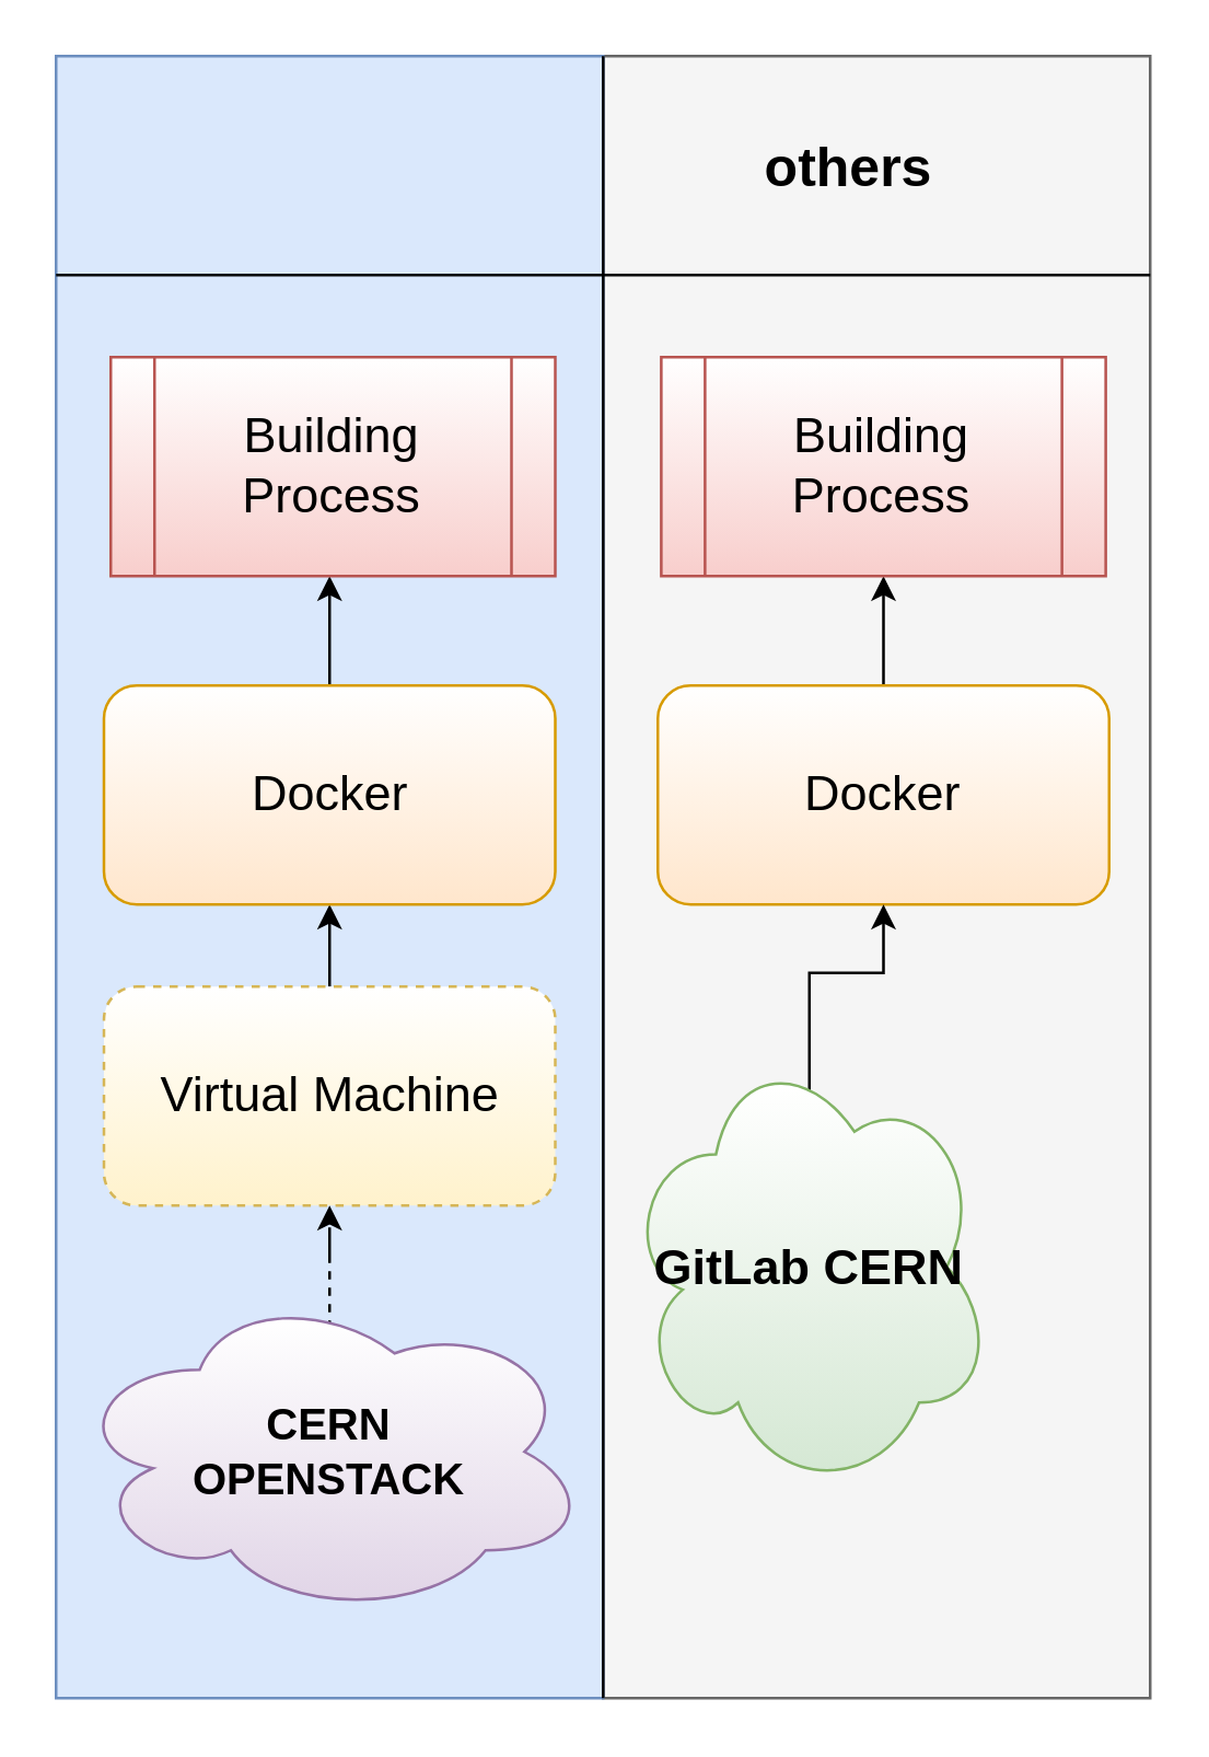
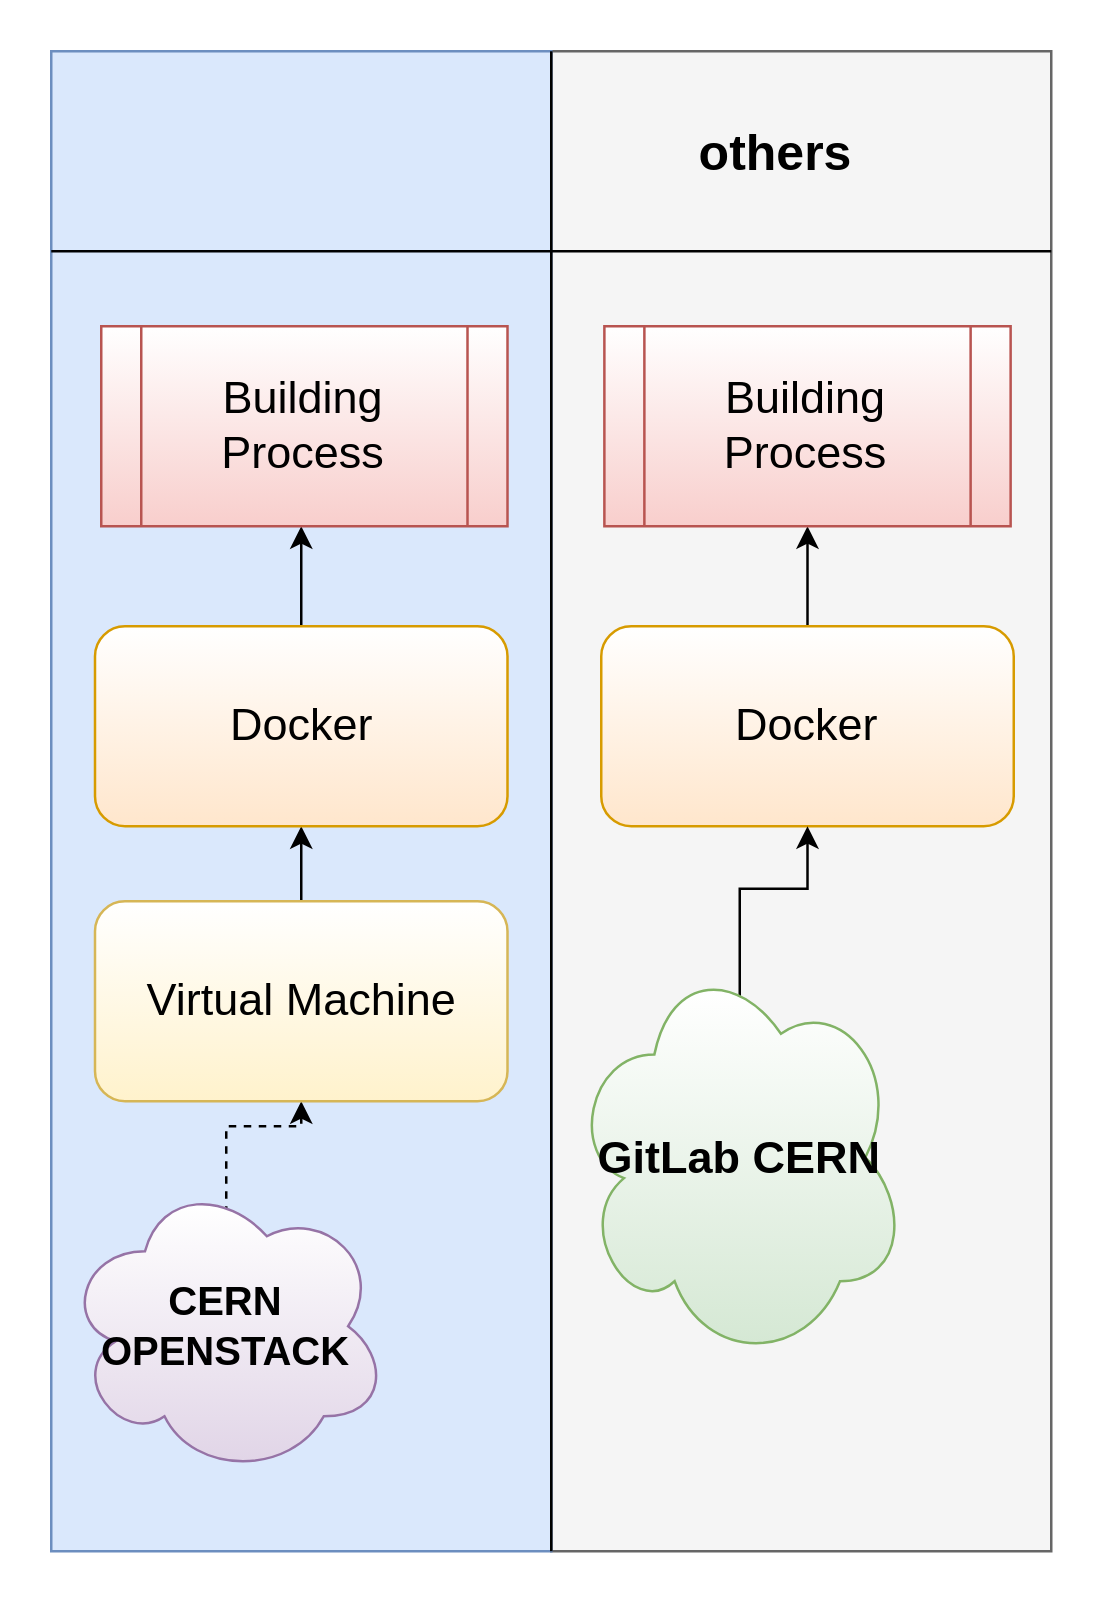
- <mxCell id="10" value="&lt;font style=&quot;font-size: 18px&quot;&gt;Virtual Machine&lt;br&gt;&lt;/font&gt;" style="rounded=1;whiteSpace=wrap;html=1;fillColor=#fff2cc;strokeColor=#d6b656;gradientColor=#ffffff;gradientDirection=north;dashed=1;" parent="1" vertex="1"><mxGeometry x="37.5" y="360" width="165" height="80" as="geometry" /></mxCell>
+ <mxCell id="10" value="&lt;font style=&quot;font-size: 18px&quot;&gt;Virtual Machine&lt;br&gt;&lt;/font&gt;" style="rounded=1;whiteSpace=wrap;html=1;fillColor=#fff2cc;strokeColor=#d6b656;gradientColor=#ffffff;gradientDirection=north;" parent="1" vertex="1"><mxGeometry x="37.5" y="360" width="165" height="80" as="geometry" /></mxCell>
- <mxCell id="8" value="&lt;div&gt;&lt;b&gt;&lt;font style=&quot;font-size: 16px&quot;&gt;CERN &lt;br&gt;&lt;/font&gt;&lt;/b&gt;&lt;/div&gt;&lt;div&gt;&lt;b&gt;&lt;font style=&quot;font-size: 16px&quot;&gt;OPENSTACK&lt;/font&gt;&lt;/b&gt;&lt;/div&gt;" style="ellipse;shape=cloud;whiteSpace=wrap;html=1;fillColor=#e1d5e7;strokeColor=#9673a6;gradientColor=#ffffff;gradientDirection=north;" parent="1" vertex="1"><mxGeometry x="25" y="470" width="190" height="120" as="geometry" /></mxCell>
+ <mxCell id="8" value="&lt;div&gt;&lt;b&gt;&lt;font style=&quot;font-size: 16px&quot;&gt;CERN &lt;br&gt;&lt;/font&gt;&lt;/b&gt;&lt;/div&gt;&lt;div&gt;&lt;b&gt;&lt;font style=&quot;font-size: 16px&quot;&gt;OPENSTACK&lt;/font&gt;&lt;/b&gt;&lt;/div&gt;" style="ellipse;shape=cloud;whiteSpace=wrap;html=1;fillColor=#e1d5e7;strokeColor=#9673a6;gradientColor=#ffffff;gradientDirection=north;" parent="1" vertex="1"><mxGeometry x="25" y="470" width="130" height="120" as="geometry" /></mxCell>
